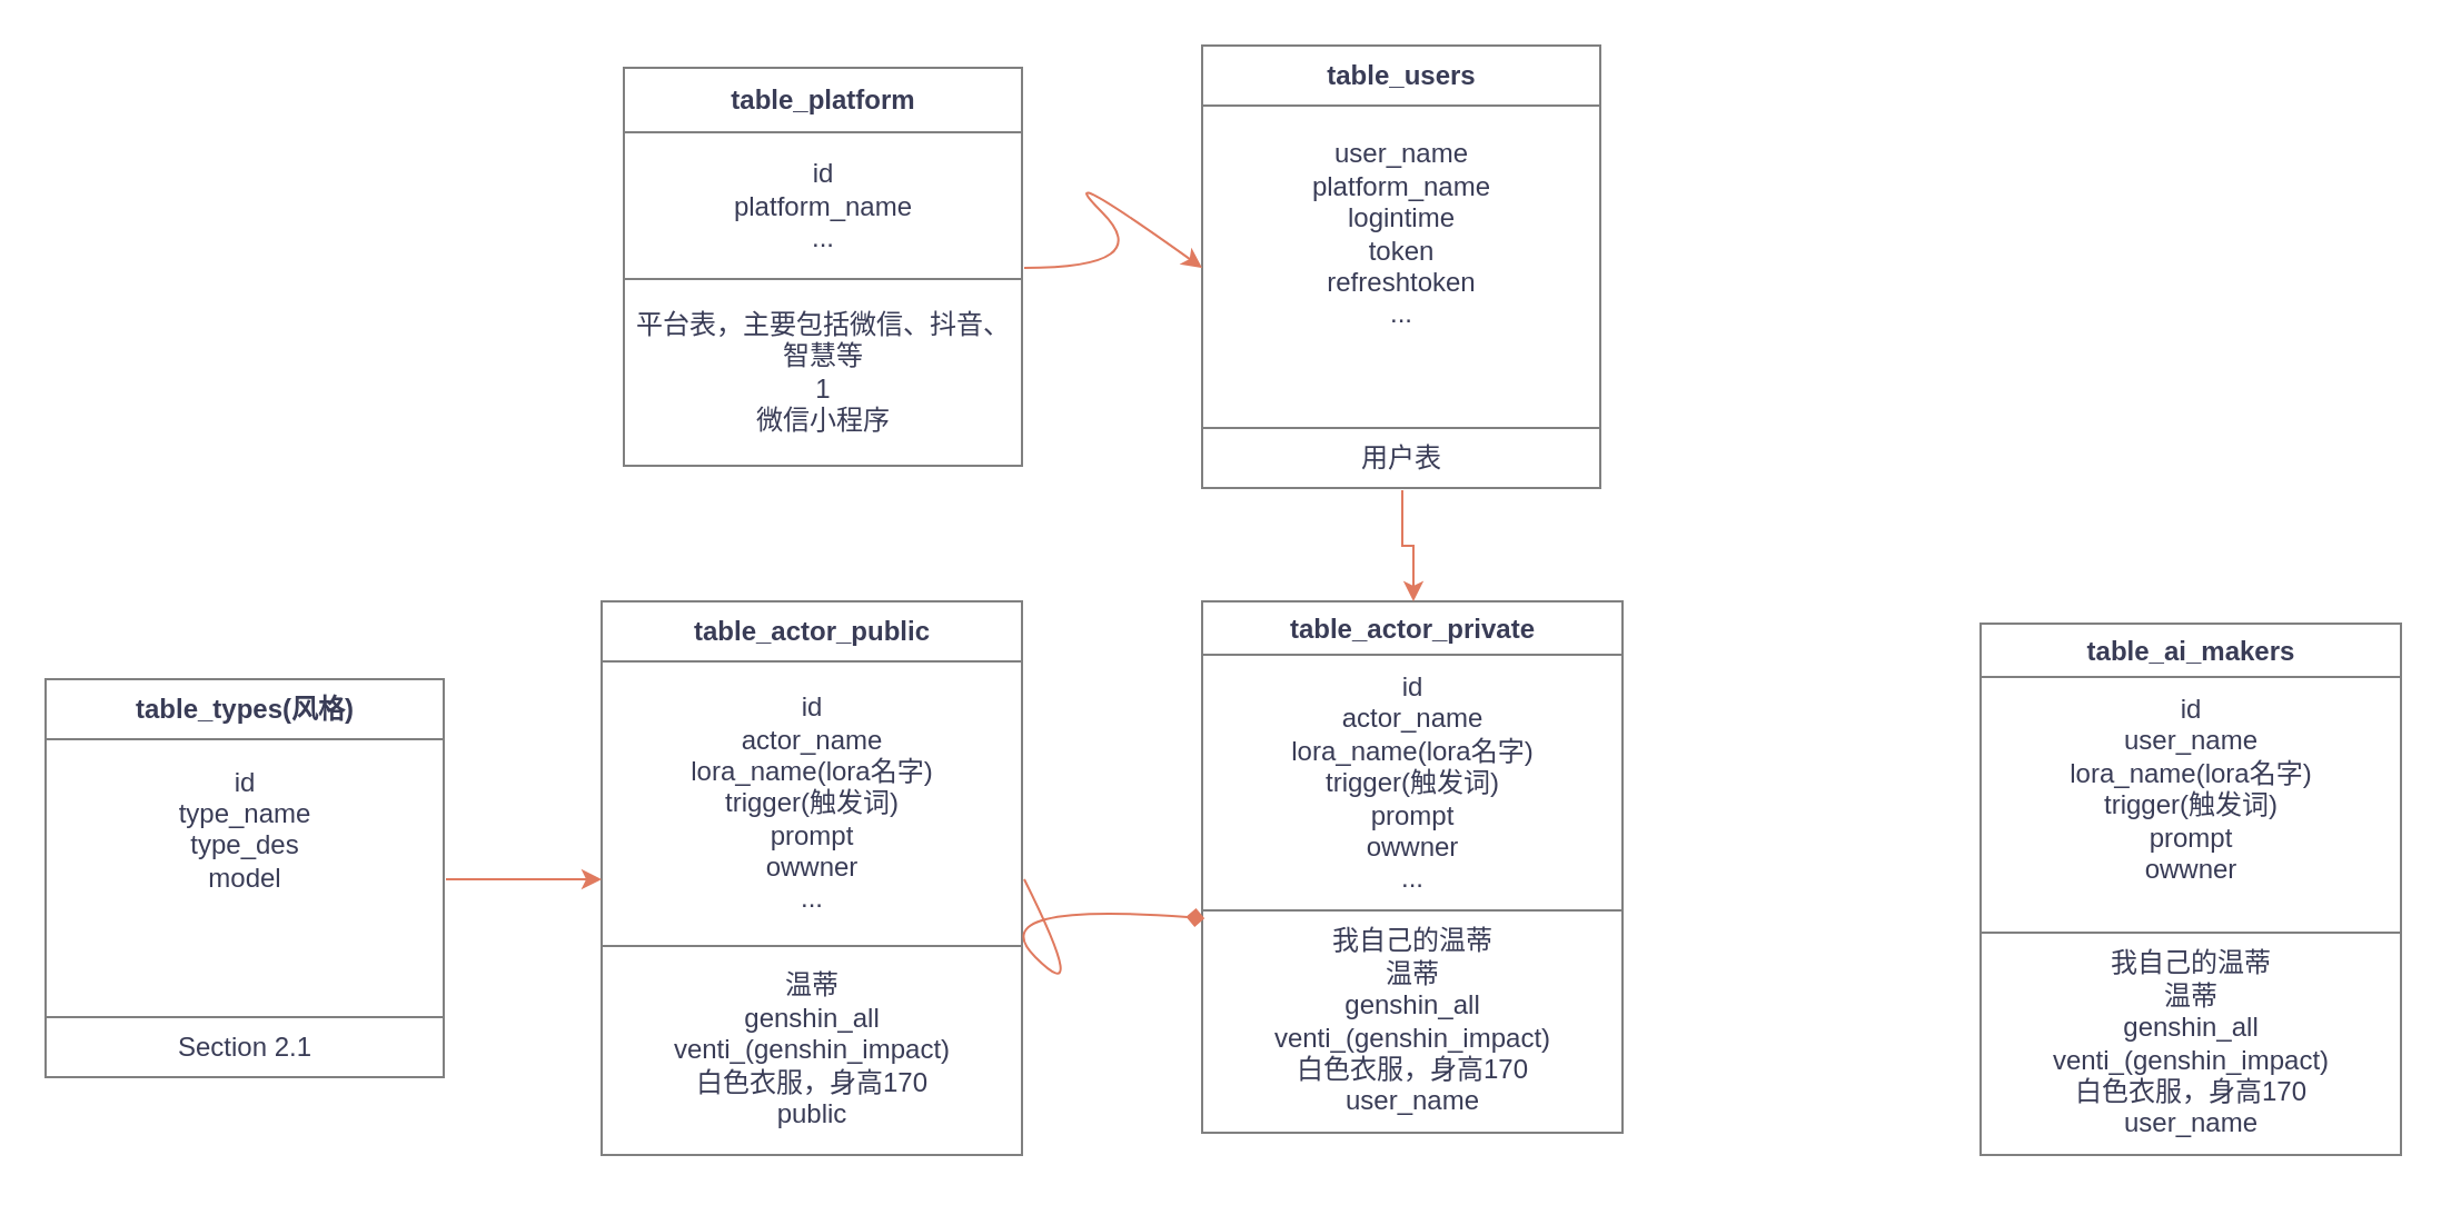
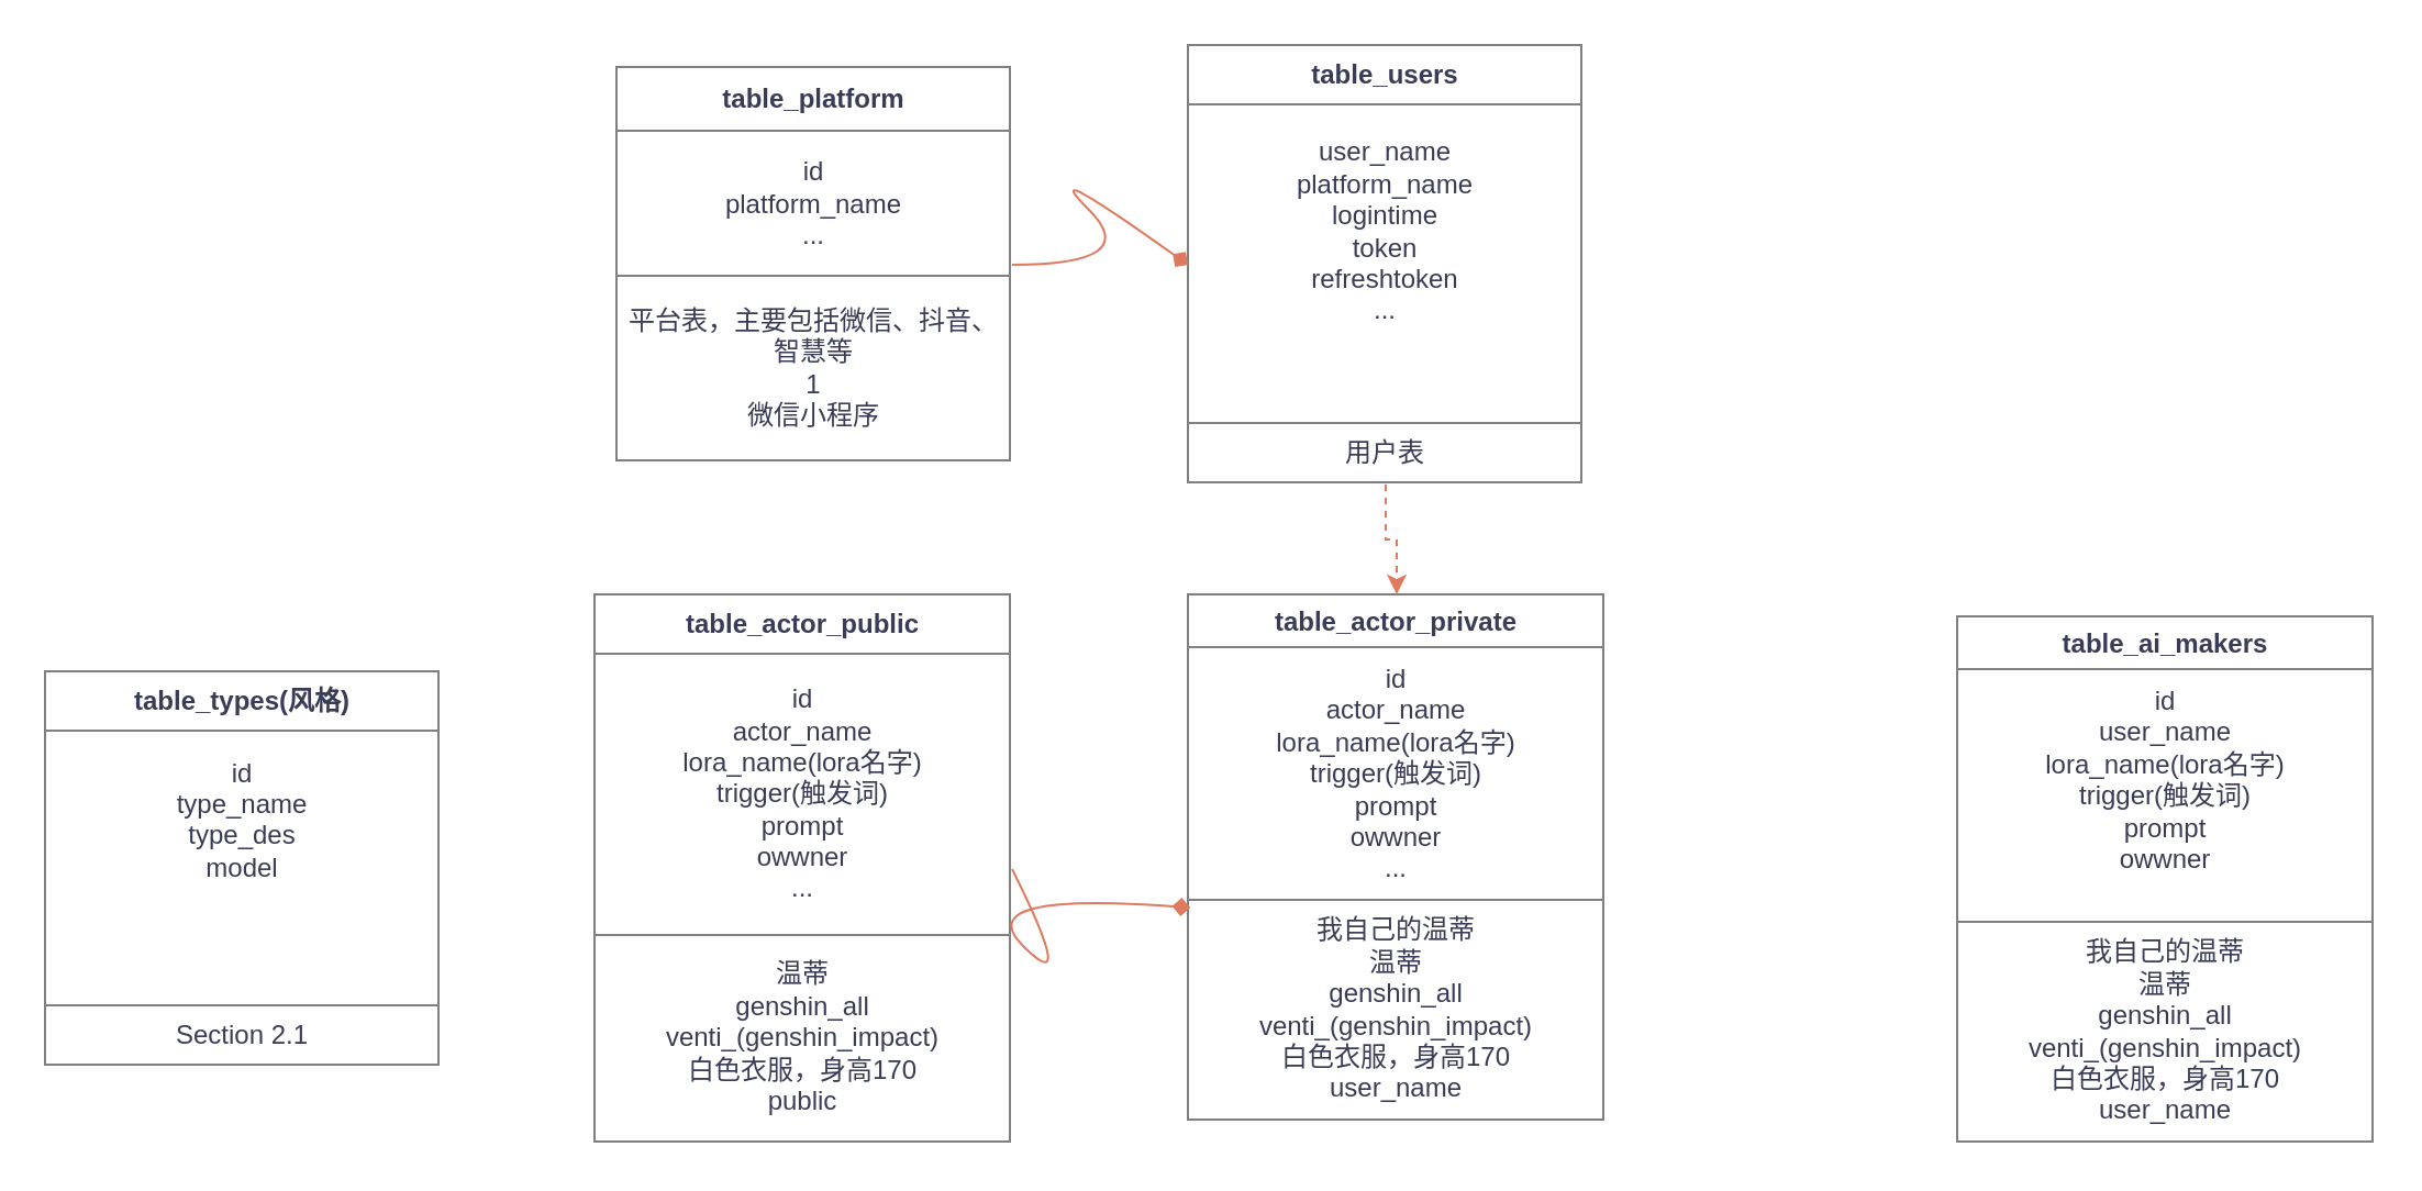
- <mxCell id="9" value="" style="curved=1;endArrow=classic;html=1;rounded=0;strokeColor=#E07A5F;fontColor=#393C56;fillColor=#F2CC8F;entryX=0;entryY=0.5;entryDx=0;entryDy=0;exitX=1;exitY=0.5;exitDx=0;exitDy=0;" edge="1" parent="1" source="8" target="7"><mxGeometry width="50" height="50" relative="1" as="geometry"><mxPoint x="470" y="120" as="sourcePoint" /><mxPoint x="520" y="70" as="targetPoint" /><Array as="points"><mxPoint x="520" y="120" /><mxPoint x="470" y="70" /></Array></mxGeometry></mxCell>
+ <mxCell id="9" value="" style="curved=1;endArrow=diamond;html=1;rounded=0;strokeColor=#E07A5F;fontColor=#393C56;fillColor=#F2CC8F;entryX=0;entryY=0.5;entryDx=0;entryDy=0;exitX=1;exitY=0.5;exitDx=0;exitDy=0;" edge="1" parent="1" source="8" target="7"><mxGeometry width="50" height="50" relative="1" as="geometry"><mxPoint x="470" y="120" as="sourcePoint" /><mxPoint x="520" y="70" as="targetPoint" /><Array as="points"><mxPoint x="520" y="120" /><mxPoint x="470" y="70" /></Array></mxGeometry></mxCell>
- <mxCell id="6" value="" style="edgeStyle=orthogonalEdgeStyle;rounded=0;orthogonalLoop=1;jettySize=auto;html=1;strokeColor=#E07A5F;fontColor=#393C56;fillColor=#F2CC8F;" edge="1" parent="1" source="7" target="3"><mxGeometry relative="1" as="geometry" /></mxCell>
+ <mxCell id="6" value="" style="edgeStyle=orthogonalEdgeStyle;rounded=0;orthogonalLoop=1;jettySize=auto;html=1;strokeColor=#E07A5F;fontColor=#393C56;fillColor=#F2CC8F;dashed=1;" edge="1" parent="1" source="7" target="3"><mxGeometry relative="1" as="geometry" /></mxCell>
- <mxCell id="4" value="" style="edgeStyle=orthogonalEdgeStyle;rounded=0;orthogonalLoop=1;jettySize=auto;html=1;strokeColor=#E07A5F;fontColor=#393C56;fillColor=#F2CC8F;" edge="1" parent="1" source="5" target="2"><mxGeometry relative="1" as="geometry" /></mxCell>
